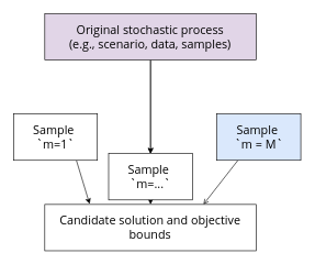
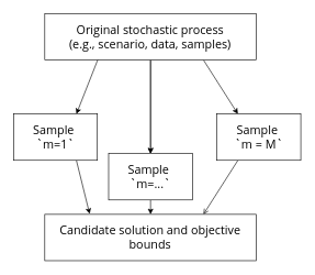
- <mxCell id="5" value="Original stochastic process &lt;br style=&quot;font-size: 18px;&quot;&gt;(e.g., scenario, data, samples)" style="rounded=0;whiteSpace=wrap;html=1;fontFamily=Open Sans;fontSource=https%3A%2F%2Ffonts.googleapis.com%2Fcss%3Ffamily%3DOpen%2BSans;fontSize=18;fillColor=#e1d5e7;" parent="1" vertex="1"><mxGeometry x="67.477" y="20" width="321.005" height="70.125" as="geometry" /></mxCell>
+ <mxCell id="5" value="Original stochastic process &lt;br style=&quot;font-size: 18px;&quot;&gt;(e.g., scenario, data, samples)" style="rounded=0;whiteSpace=wrap;html=1;fontFamily=Open Sans;fontSource=https%3A%2F%2Ffonts.googleapis.com%2Fcss%3Ffamily%3DOpen%2BSans;fontSize=18;" parent="1" vertex="1"><mxGeometry x="67.477" y="20" width="321.005" height="70.125" as="geometry" /></mxCell>
+ <mxCell id="6" value="" style="rounded=0;orthogonalLoop=1;jettySize=auto;html=1;exitX=0.25;exitY=1;exitDx=0;exitDy=0;entryX=0.75;entryY=0;entryDx=0;entryDy=0;fontFamily=Open Sans;fontSource=https%3A%2F%2Ffonts.googleapis.com%2Fcss%3Ffamily%3DOpen%2BSans;fontSize=18;" parent="1" source="5" target="10" edge="1"><mxGeometry relative="1" as="geometry" /></mxCell>
+ <mxCell id="4" style="rounded=0;orthogonalLoop=1;jettySize=auto;html=1;entryX=0.25;entryY=0;entryDx=0;entryDy=0;exitX=0.75;exitY=1;exitDx=0;exitDy=0;fontFamily=Open Sans;fontSource=https%3A%2F%2Ffonts.googleapis.com%2Fcss%3Ffamily%3DOpen%2BSans;fontSize=18;" parent="1" source="5" target="12" edge="1"><mxGeometry relative="1" as="geometry" /></mxCell>
- <mxCell id="12" value="Sample&amp;nbsp;&lt;div style=&quot;font-size: 18px;&quot;&gt;`m = M`&lt;/div&gt;" style="rounded=0;whiteSpace=wrap;html=1;fontFamily=Open Sans;fontSource=https%3A%2F%2Ffonts.googleapis.com%2Fcss%3Ffamily%3DOpen%2BSans;fontSize=18;fillColor=#dae8fc;" parent="1" vertex="1"><mxGeometry x="328.715" y="171.938" width="127.245" height="70.125" as="geometry" /></mxCell>
+ <mxCell id="12" value="Sample&amp;nbsp;&lt;div style=&quot;font-size: 18px;&quot;&gt;`m = M`&lt;/div&gt;" style="rounded=0;whiteSpace=wrap;html=1;fontFamily=Open Sans;fontSource=https%3A%2F%2Ffonts.googleapis.com%2Fcss%3Ffamily%3DOpen%2BSans;fontSize=18;" parent="1" vertex="1"><mxGeometry x="328.715" y="171.938" width="127.245" height="70.125" as="geometry" /></mxCell>
- <mxCell id="13" value="Candidate solution and objective bounds" style="rounded=0;whiteSpace=wrap;html=1;fontFamily=Open Sans;fontSource=https%3A%2F%2Ffonts.googleapis.com%2Fcss%3Ffamily%3DOpen%2BSans;fontSize=18;" parent="1" vertex="1"><mxGeometry x="67.477" y="308.875" width="321.005" height="70.125" as="geometry" /></mxCell>
+ <mxCell id="13" value="Candidate solution and objective bounds" style="rounded=0;whiteSpace=wrap;html=1;fontFamily=Open Sans;fontSource=https%3A%2F%2Ffonts.googleapis.com%2Fcss%3Ffamily%3DOpen%2BSans;fontSize=18;" parent="1" vertex="1"><mxGeometry x="67.477" y="323.875" width="321.005" height="70.125" as="geometry" /></mxCell>
